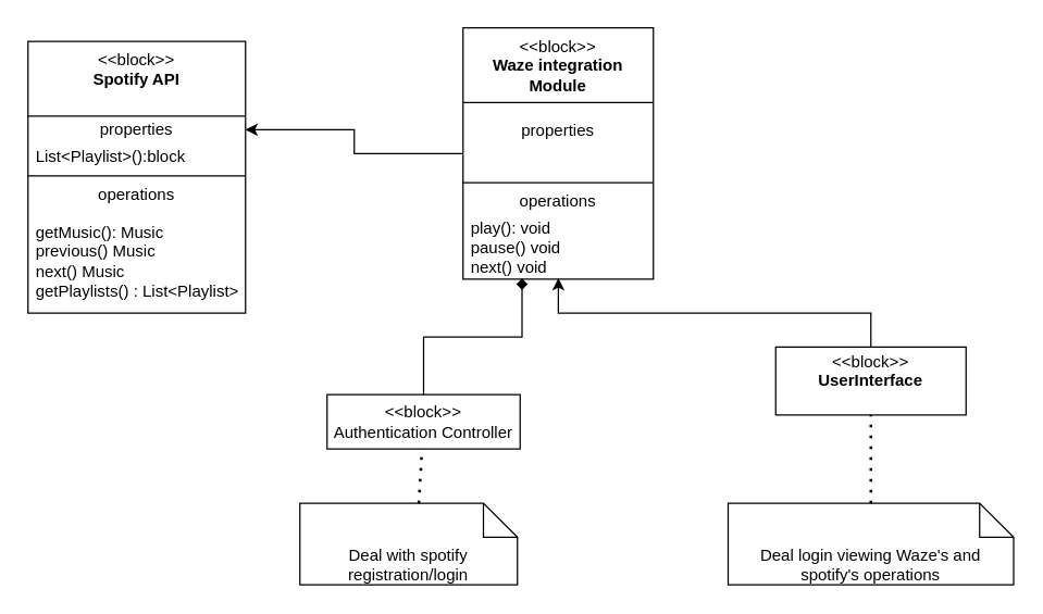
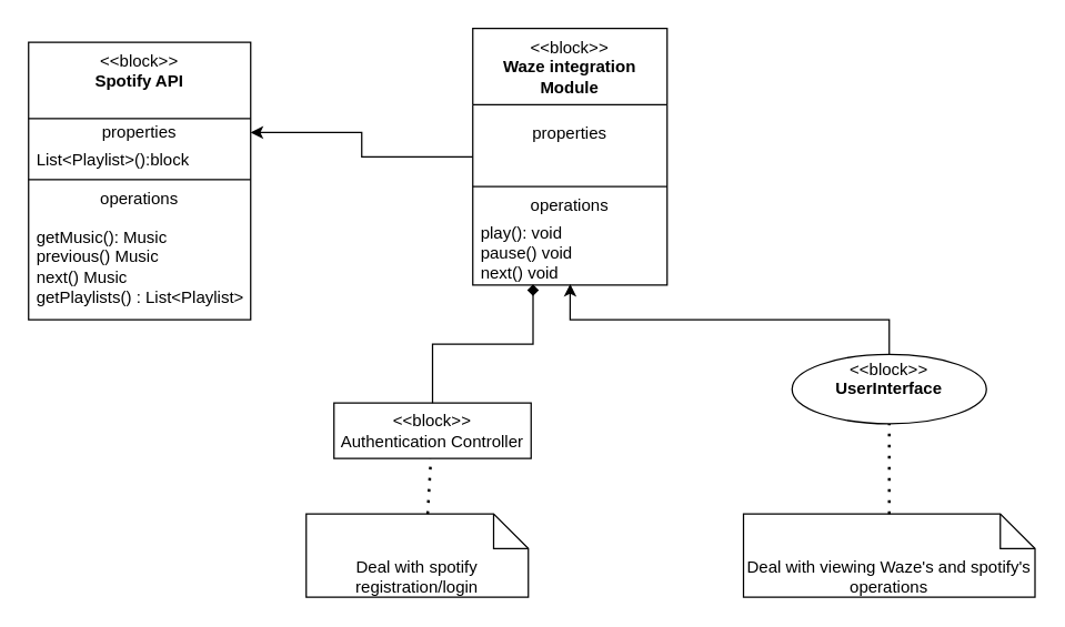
- <mxCell id="11" value="&amp;lt;&amp;lt;block&amp;gt;&amp;gt;&lt;br&gt;&lt;b&gt;UserInterface&lt;/b&gt;&lt;div&gt;&lt;br&gt;&lt;/div&gt;" style="rounded=0;whiteSpace=wrap;html=1;" vertex="1" parent="1"><mxGeometry x="570" y="255" width="140" height="50" as="geometry" /></mxCell>
+ <mxCell id="11" value="&amp;lt;&amp;lt;block&amp;gt;&amp;gt;&lt;br&gt;&lt;b&gt;UserInterface&lt;/b&gt;&lt;div&gt;&lt;br&gt;&lt;/div&gt;" style="ellipse;whiteSpace=wrap;html=1;" vertex="1" parent="1"><mxGeometry x="570" y="255" width="140" height="50" as="geometry" /></mxCell>
- <mxCell id="12" value="&lt;div&gt;&lt;span style=&quot;background-color: transparent; color: light-dark(rgb(0, 0, 0), rgb(255, 255, 255));&quot;&gt;Deal login viewing Waze's and spotify's operations&lt;/span&gt;&lt;/div&gt;" style="shape=note2;boundedLbl=1;whiteSpace=wrap;html=1;size=25;verticalAlign=top;align=center;" vertex="1" parent="1"><mxGeometry x="535" y="370" width="210" height="60" as="geometry" /></mxCell>
+ <mxCell id="12" value="&lt;div&gt;&lt;span style=&quot;background-color: transparent; color: light-dark(rgb(0, 0, 0), rgb(255, 255, 255));&quot;&gt;Deal with viewing Waze's and spotify's operations&lt;/span&gt;&lt;/div&gt;" style="shape=note2;boundedLbl=1;whiteSpace=wrap;html=1;size=25;verticalAlign=top;align=center;" vertex="1" parent="1"><mxGeometry x="535" y="370" width="210" height="60" as="geometry" /></mxCell>
